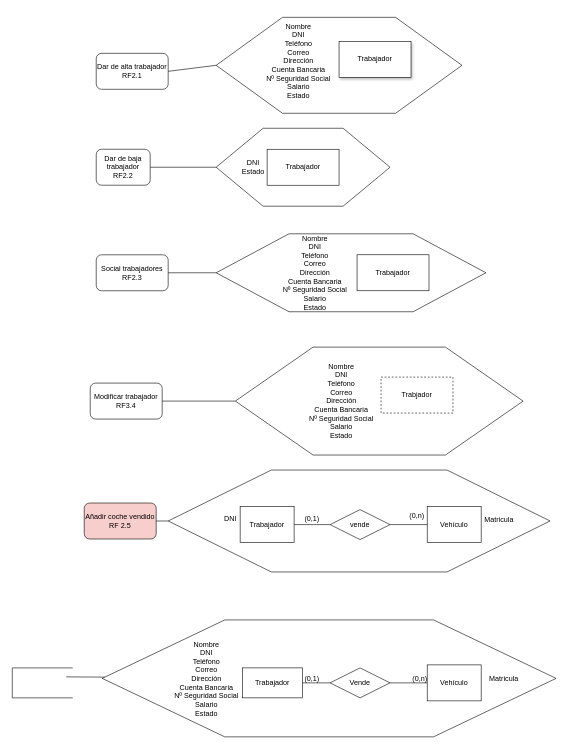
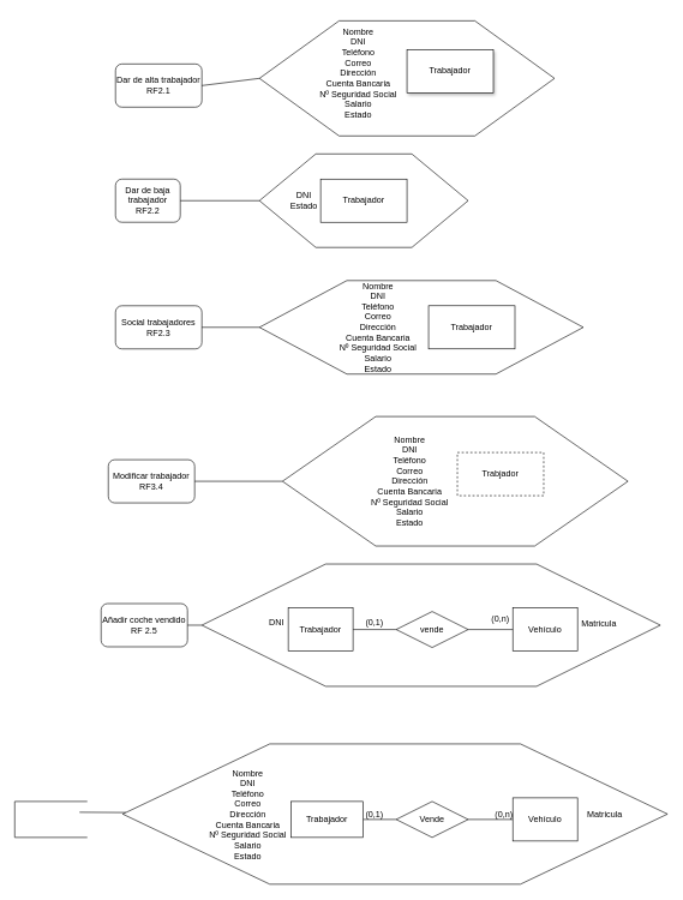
- <mxCell id="18" value="Añadir coche vendido&lt;br&gt;RF 2.5" style="rounded=1;whiteSpace=wrap;html=1;fillColor=#f8cecc;" vertex="1" parent="1"><mxGeometry x="140" y="838" width="120" height="60" as="geometry" /></mxCell>
+ <mxCell id="18" value="Añadir coche vendido&lt;br&gt;RF 2.5" style="rounded=1;whiteSpace=wrap;html=1;" vertex="1" parent="1"><mxGeometry x="140" y="838" width="120" height="60" as="geometry" /></mxCell>
